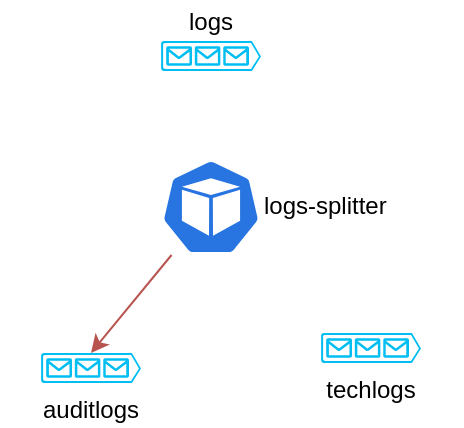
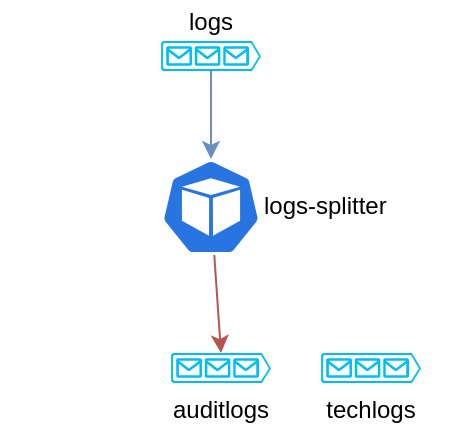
+ <mxCell id="5" value="" style="endArrow=classic;html=1;rounded=0;strokeColor=#6c8ebf;exitX=0.5;exitY=1;exitDx=0;exitDy=0;exitPerimeter=0;fillColor=#dae8fc;" parent="1" source="2" target="4" edge="1"><mxGeometry width="50" height="50" relative="1" as="geometry"><mxPoint x="-180" y="136" as="sourcePoint" /><mxPoint x="40" y="136" as="targetPoint" /></mxGeometry></mxCell>
- <mxCell id="6" value="techlogs" style="verticalLabelPosition=bottom;html=1;verticalAlign=top;align=center;strokeColor=none;fillColor=#00BEF2;shape=mxgraph.azure.queue_generic;pointerEvents=1;" parent="1" vertex="1"><mxGeometry x="160" y="166" width="50" height="15" as="geometry" /></mxCell>
+ <mxCell id="6" value="techlogs" style="verticalLabelPosition=bottom;html=1;verticalAlign=top;align=center;strokeColor=none;fillColor=#00BEF2;shape=mxgraph.azure.queue_generic;pointerEvents=1;" parent="1" vertex="1"><mxGeometry x="160" y="176" width="50" height="15" as="geometry" /></mxCell>
- <mxCell id="3" value="auditlogs" style="verticalLabelPosition=bottom;html=1;verticalAlign=top;align=center;strokeColor=none;fillColor=#00BEF2;shape=mxgraph.azure.queue_generic;pointerEvents=1;" parent="1" vertex="1"><mxGeometry x="20" y="176" width="50" height="15" as="geometry" /></mxCell>
+ <mxCell id="3" value="auditlogs" style="verticalLabelPosition=bottom;html=1;verticalAlign=top;align=center;strokeColor=none;fillColor=#00BEF2;shape=mxgraph.azure.queue_generic;pointerEvents=1;" parent="1" vertex="1"><mxGeometry x="85" y="176" width="50" height="15" as="geometry" /></mxCell>
